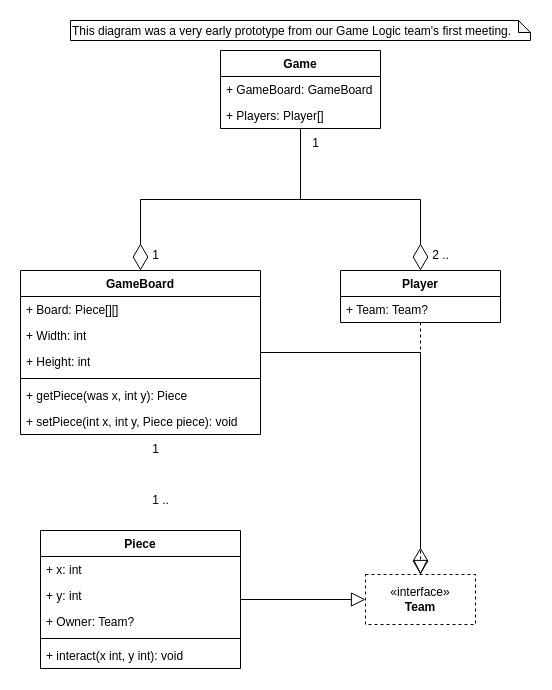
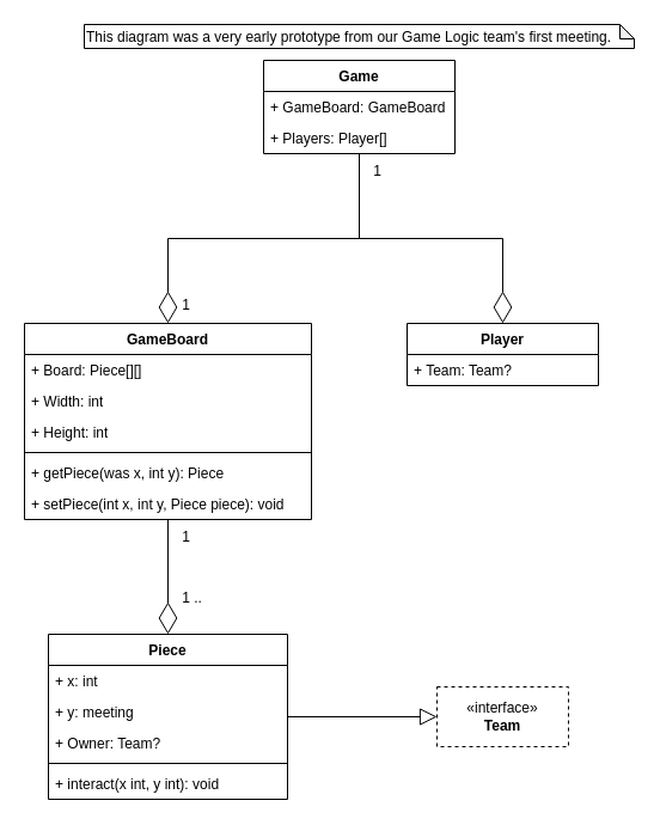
- <mxCell id="25" value="2 .." style="text;html=1;align=center;verticalAlign=middle;resizable=0;points=[];autosize=1;strokeColor=none;fillColor=none;" parent="1" vertex="1"><mxGeometry x="420" y="240" width="40" height="30" as="geometry" /></mxCell>
- <mxCell id="30" value="" style="endArrow=block;dashed=1;endFill=0;endSize=12;html=1;rounded=0;edgeStyle=orthogonalEdgeStyle;" parent="1" source="19" target="5" edge="1"><mxGeometry width="160" relative="1" as="geometry"><mxPoint x="570" y="310" as="sourcePoint" /><mxPoint x="730" y="310" as="targetPoint" /></mxGeometry></mxCell>
- <mxCell id="22" value="" style="endArrow=diamondThin;endFill=0;endSize=24;html=1;rounded=0;edgeStyle=orthogonalEdgeStyle;" parent="1" source="6" target="5" edge="1"><mxGeometry width="160" relative="1" as="geometry"><mxPoint x="-35" y="342" as="sourcePoint" /><mxPoint x="125" y="342" as="targetPoint" /></mxGeometry></mxCell>
+ <mxCell id="22" value="" style="endArrow=diamondThin;endFill=0;endSize=24;html=1;rounded=0;edgeStyle=orthogonalEdgeStyle;" parent="1" source="6" target="13" edge="1"><mxGeometry width="160" relative="1" as="geometry"><mxPoint x="-35" y="342" as="sourcePoint" /><mxPoint x="125" y="342" as="targetPoint" /></mxGeometry></mxCell>
- <mxCell id="15" value="+ y: int" style="text;strokeColor=none;fillColor=none;align=left;verticalAlign=top;spacingLeft=4;spacingRight=4;overflow=hidden;rotatable=0;points=[[0,0.5],[1,0.5]];portConstraint=eastwest;whiteSpace=wrap;html=1;" parent="13" vertex="1"><mxGeometry y="52" width="200" height="26" as="geometry" /></mxCell>
+ <mxCell id="15" value="+ y: meeting" style="text;strokeColor=none;fillColor=none;align=left;verticalAlign=top;spacingLeft=4;spacingRight=4;overflow=hidden;rotatable=0;points=[[0,0.5],[1,0.5]];portConstraint=eastwest;whiteSpace=wrap;html=1;" parent="13" vertex="1"><mxGeometry y="52" width="200" height="26" as="geometry" /></mxCell>
